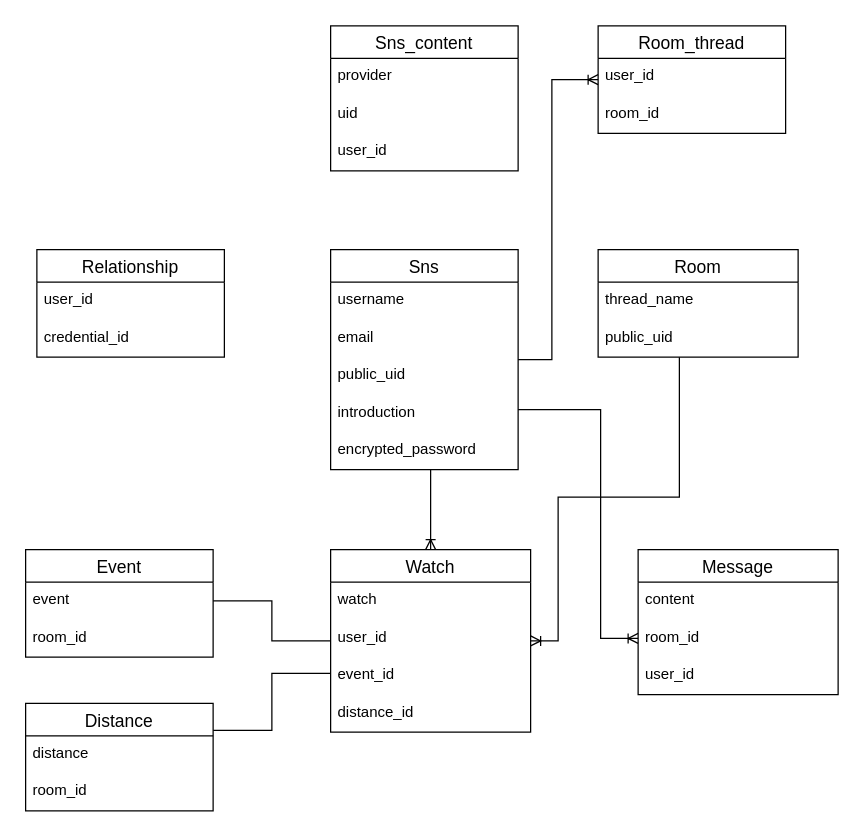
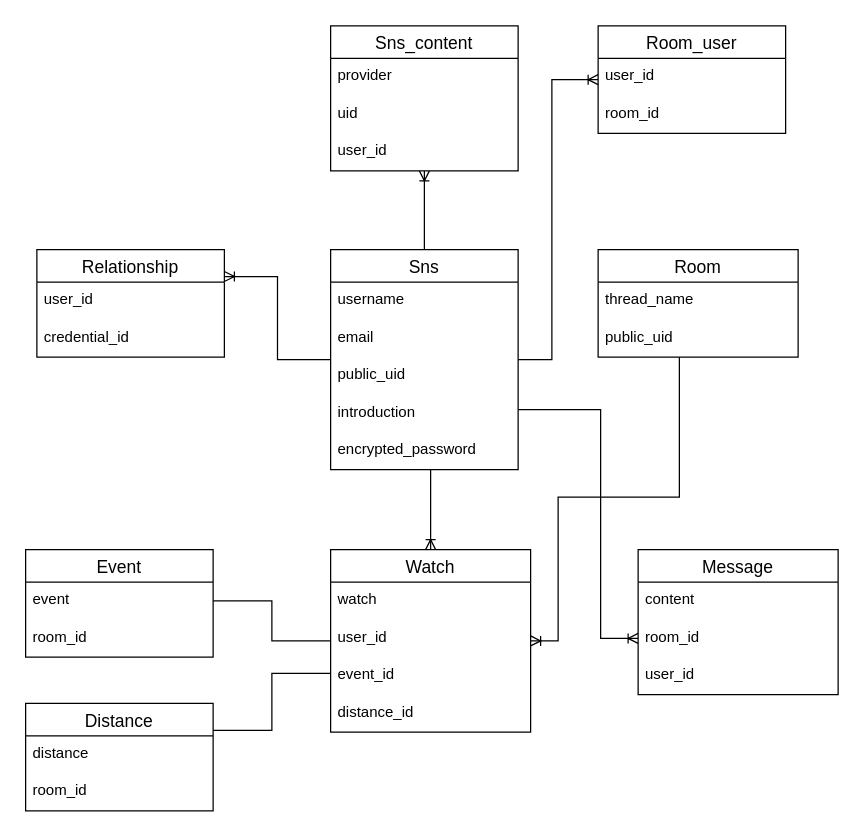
- <mxCell id="24" value="Room_thread" style="swimlane;fontStyle=0;childLayout=stackLayout;horizontal=1;startSize=26;horizontalStack=0;resizeParent=1;resizeParentMax=0;resizeLast=0;collapsible=1;marginBottom=0;align=center;fontSize=14;" parent="1" vertex="1"><mxGeometry x="478" y="20" width="150" height="86" as="geometry" /></mxCell>
+ <mxCell id="24" value="Room_user" style="swimlane;fontStyle=0;childLayout=stackLayout;horizontal=1;startSize=26;horizontalStack=0;resizeParent=1;resizeParentMax=0;resizeLast=0;collapsible=1;marginBottom=0;align=center;fontSize=14;" parent="1" vertex="1"><mxGeometry x="478" y="20" width="150" height="86" as="geometry" /></mxCell>
+ <mxCell id="2" style="edgeStyle=orthogonalEdgeStyle;rounded=0;orthogonalLoop=1;jettySize=auto;html=1;exitX=0.5;exitY=0;exitDx=0;exitDy=0;startArrow=none;startFill=0;endArrow=ERoneToMany;endFill=0;" parent="1" source="3" target="38" edge="1"><mxGeometry relative="1" as="geometry" /></mxCell>
+ <mxCell id="34" style="edgeStyle=orthogonalEdgeStyle;rounded=0;orthogonalLoop=1;jettySize=auto;html=1;exitX=1;exitY=0.25;exitDx=0;exitDy=0;startArrow=ERoneToMany;startFill=0;endArrow=none;endFill=0;" parent="1" source="35" target="3" edge="1"><mxGeometry relative="1" as="geometry" /></mxCell>
